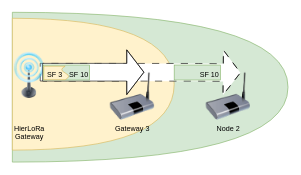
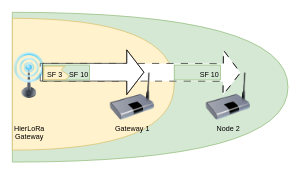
- <mxCell id="5" value="Gateway 3" style="image;html=1;image=img/lib/clip_art/networking/Bridge_128x128.png;imageBackground=none;labelBackgroundColor=none;" vertex="1" parent="1"><mxGeometry x="180" y="120" width="80" height="80" as="geometry" /></mxCell>
+ <mxCell id="5" value="Gateway 1" style="image;html=1;image=img/lib/clip_art/networking/Bridge_128x128.png;imageBackground=none;labelBackgroundColor=none;" vertex="1" parent="1"><mxGeometry x="180" y="120" width="80" height="80" as="geometry" /></mxCell>
